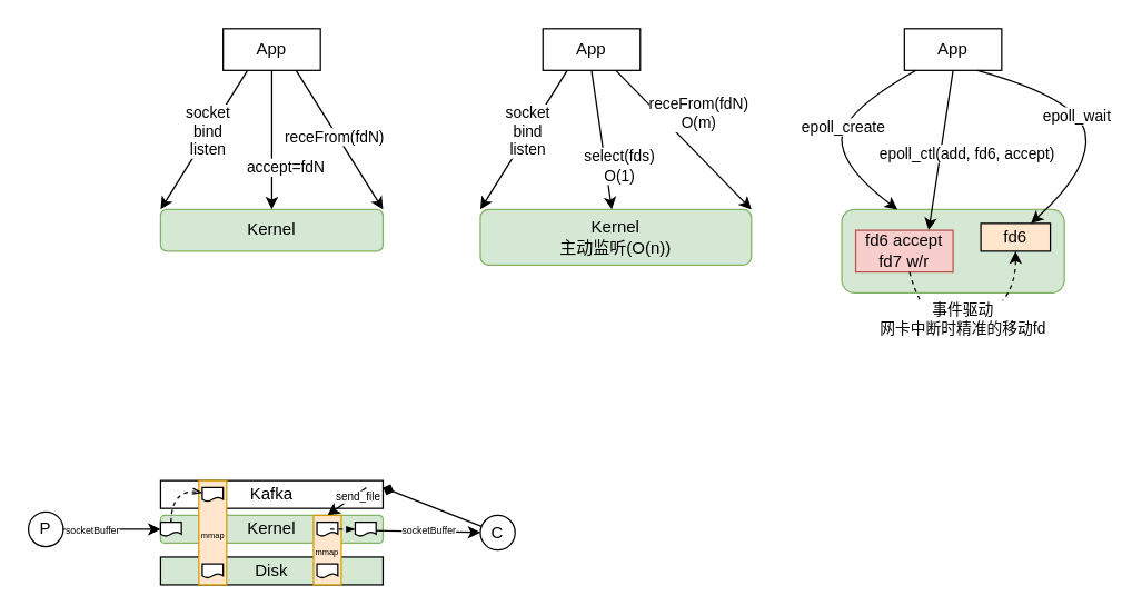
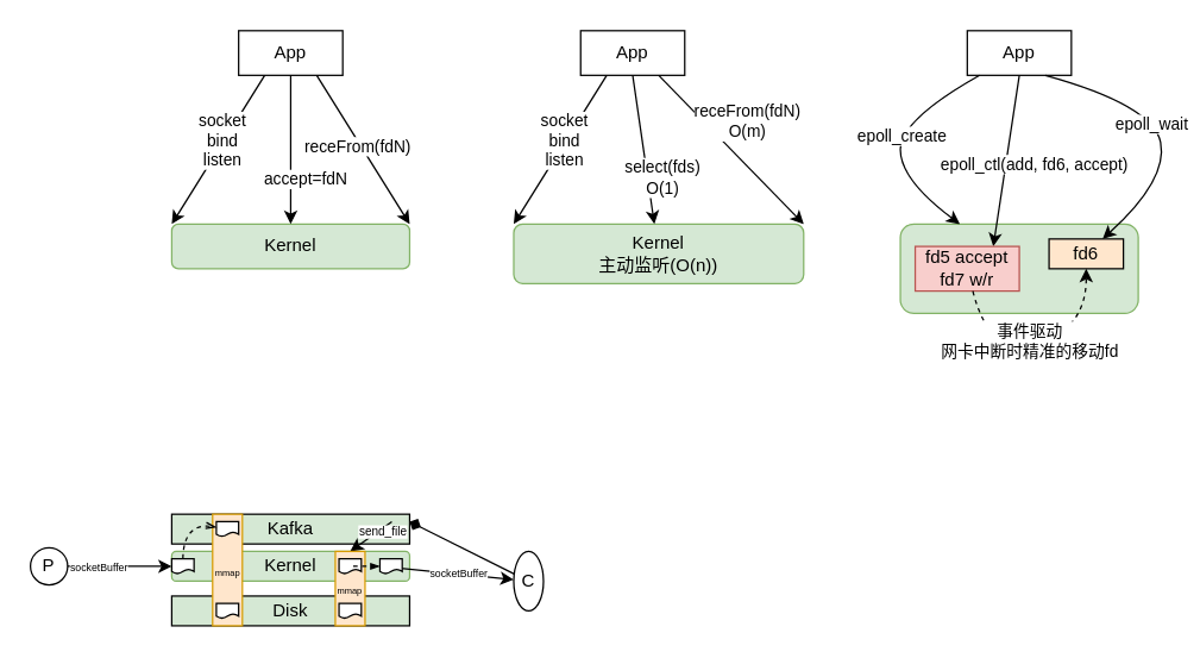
- <mxCell id="19" value="fd6 accept&lt;br&gt;fd7 w/r" style="rounded=0;whiteSpace=wrap;html=1;fillColor=#f8cecc;strokeColor=#b85450;" vertex="1" parent="1"><mxGeometry x="615" y="165" width="70" height="30" as="geometry" /></mxCell>
+ <mxCell id="19" value="fd5 accept&lt;br&gt;fd7 w/r" style="rounded=0;whiteSpace=wrap;html=1;fillColor=#f8cecc;strokeColor=#b85450;" vertex="1" parent="1"><mxGeometry x="615" y="165" width="70" height="30" as="geometry" /></mxCell>
- <mxCell id="28" value="Kafka" style="rounded=0;whiteSpace=wrap;html=1;" vertex="1" parent="1"><mxGeometry x="115" y="345" width="160" height="20" as="geometry" /></mxCell>
+ <mxCell id="28" value="Kafka" style="rounded=0;whiteSpace=wrap;html=1;fillColor=#d5e8d4;" vertex="1" parent="1"><mxGeometry x="115" y="345" width="160" height="20" as="geometry" /></mxCell>
- <mxCell id="32" value="C" style="ellipse;whiteSpace=wrap;html=1;aspect=fixed;" vertex="1" parent="1"><mxGeometry x="345" y="370" width="25" height="25" as="geometry" /></mxCell>
+ <mxCell id="32" value="C" style="ellipse;whiteSpace=wrap;html=1;aspect=fixed;" vertex="1" parent="1"><mxGeometry x="345" y="370" width="20" height="40" as="geometry" /></mxCell>
